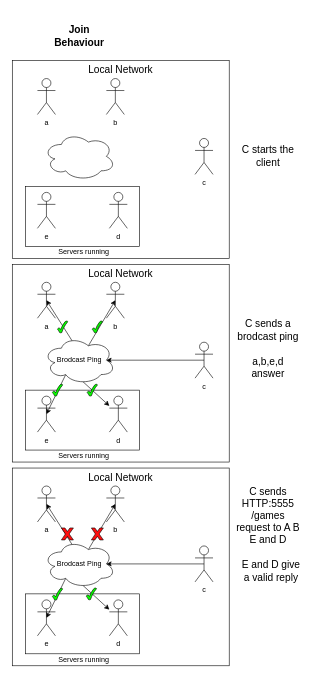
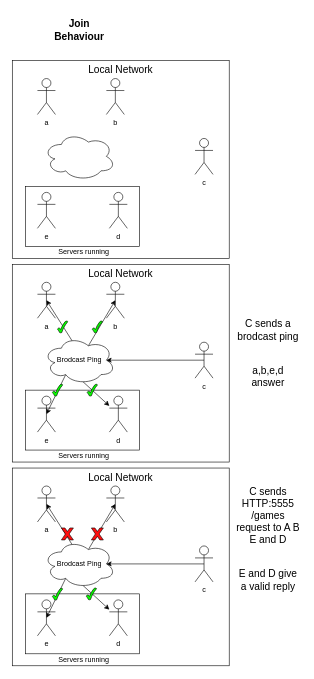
- <mxCell id="12" value="Join Behaviour" style="text;html=1;strokeColor=none;fillColor=none;align=center;verticalAlign=middle;whiteSpace=wrap;rounded=0;fontSize=17;fontStyle=1" vertex="1" parent="1"><mxGeometry x="92" y="20" width="80" height="80" as="geometry" /></mxCell>
+ <mxCell id="12" value="Join Behaviour" style="text;html=1;strokeColor=none;fillColor=none;align=center;verticalAlign=middle;whiteSpace=wrap;rounded=0;fontSize=17;fontStyle=1" vertex="1" parent="1"><mxGeometry x="92" y="10" width="80" height="80" as="geometry" /></mxCell>
- <mxCell id="14" value="C starts the client" style="text;html=1;strokeColor=none;fillColor=none;align=center;verticalAlign=middle;whiteSpace=wrap;rounded=0;fontSize=17;" vertex="1" parent="1"><mxGeometry x="392" y="240" width="110" height="40" as="geometry" /></mxCell>
- <mxCell id="28" value="a,b,e,d answer" style="text;html=1;strokeColor=none;fillColor=none;align=center;verticalAlign=middle;whiteSpace=wrap;rounded=0;fontSize=17;" vertex="1" parent="1"><mxGeometry x="392" y="590" width="110" height="45" as="geometry" /></mxCell>
+ <mxCell id="28" value="a,b,e,d answer" style="text;html=1;strokeColor=none;fillColor=none;align=center;verticalAlign=middle;whiteSpace=wrap;rounded=0;fontSize=17;" vertex="1" parent="1"><mxGeometry x="392" y="605" width="110" height="45" as="geometry" /></mxCell>
- <mxCell id="44" value="E and D give a valid reply" style="text;html=1;strokeColor=none;fillColor=none;align=center;verticalAlign=middle;whiteSpace=wrap;rounded=0;fontSize=17;" vertex="1" parent="1"><mxGeometry x="397" y="930" width="110" height="45" as="geometry" /></mxCell>
+ <mxCell id="44" value="E and D give a valid reply" style="text;html=1;strokeColor=none;fillColor=none;align=center;verticalAlign=middle;whiteSpace=wrap;rounded=0;fontSize=17;" vertex="1" parent="1"><mxGeometry x="392" y="945" width="110" height="45" as="geometry" /></mxCell>
